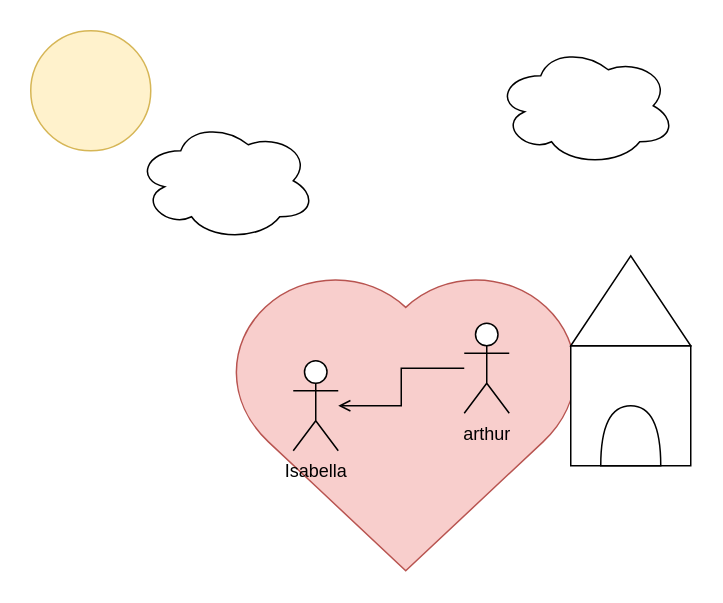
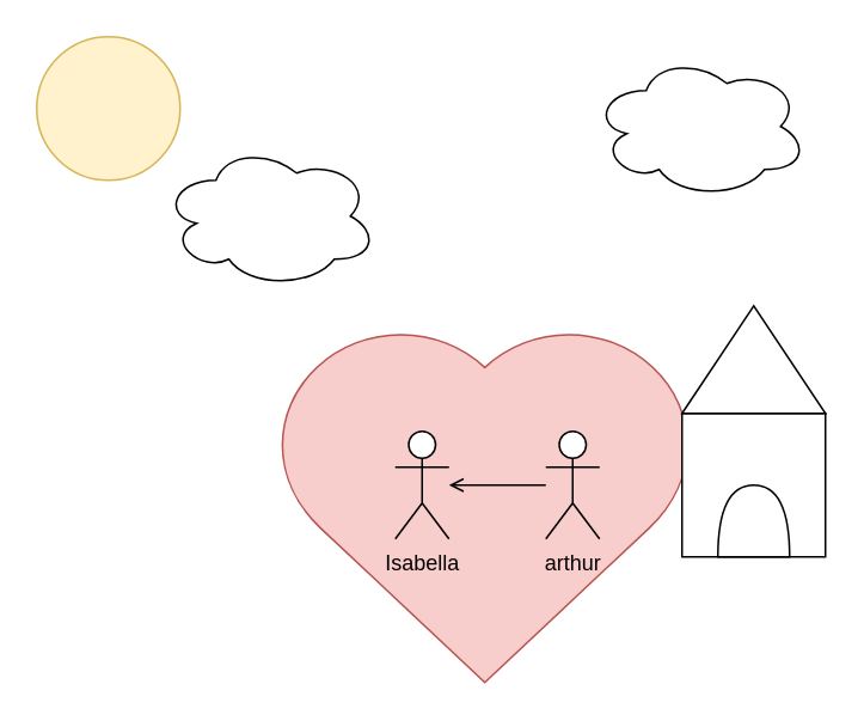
- <mxCell id="4" value="arthur" style="shape=umlActor;verticalLabelPosition=bottom;verticalAlign=top;html=1;outlineConnect=0;" vertex="1" parent="1"><mxGeometry x="309" y="215" width="30" height="60" as="geometry" /></mxCell>
+ <mxCell id="4" value="arthur" style="shape=umlActor;verticalLabelPosition=bottom;verticalAlign=top;html=1;outlineConnect=0;" vertex="1" parent="1"><mxGeometry x="304" y="240" width="30" height="60" as="geometry" /></mxCell>
- <mxCell id="8" value="Isabella" style="shape=umlActor;verticalLabelPosition=bottom;verticalAlign=top;html=1;outlineConnect=0;" vertex="1" parent="1"><mxGeometry x="195" y="240" width="30" height="60" as="geometry" /></mxCell>
+ <mxCell id="8" value="Isabella" style="shape=umlActor;verticalLabelPosition=bottom;verticalAlign=top;html=1;outlineConnect=0;" vertex="1" parent="1"><mxGeometry x="220" y="240" width="30" height="60" as="geometry" /></mxCell>
